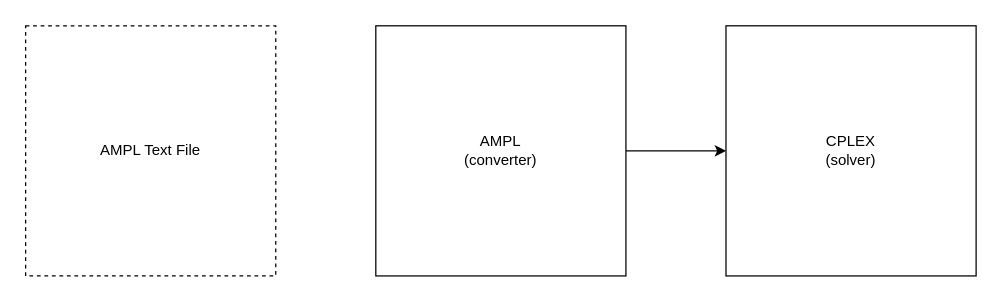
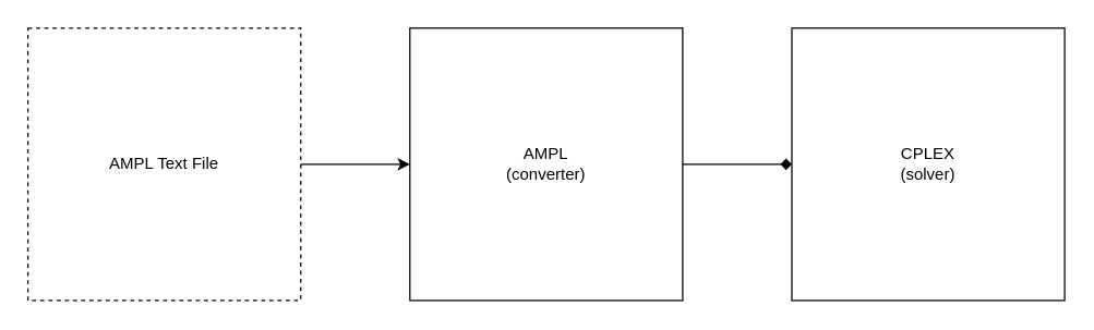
+ <mxCell id="2" style="edgeStyle=orthogonalEdgeStyle;rounded=0;orthogonalLoop=1;jettySize=auto;html=1;" edge="1" parent="1" source="3" target="5"><mxGeometry relative="1" as="geometry" /></mxCell>
- <mxCell id="4" style="edgeStyle=orthogonalEdgeStyle;rounded=0;orthogonalLoop=1;jettySize=auto;html=1;" edge="1" parent="1" source="5" target="6"><mxGeometry relative="1" as="geometry" /></mxCell>
+ <mxCell id="4" style="edgeStyle=orthogonalEdgeStyle;rounded=0;orthogonalLoop=1;jettySize=auto;html=1;endArrow=diamond;" edge="1" parent="1" source="5" target="6"><mxGeometry relative="1" as="geometry" /></mxCell>
